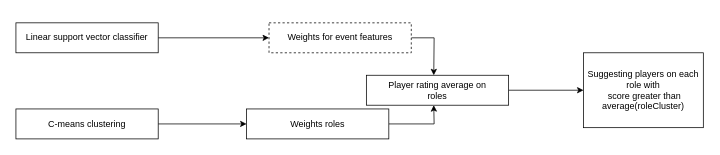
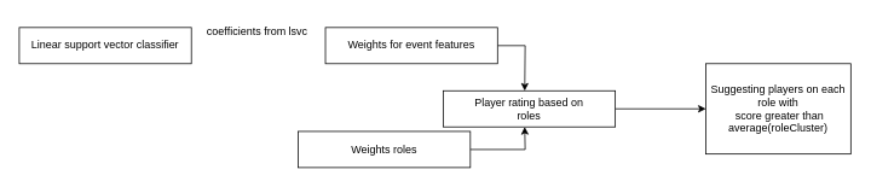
+ <mxCell id="13" value="coefficients from lsvc" style="text;html=1;align=center;verticalAlign=middle;whiteSpace=wrap;rounded=0;" parent="1" vertex="1"><mxGeometry x="218" y="20" width="130" height="30" as="geometry" /></mxCell>
- <mxCell id="2" style="edgeStyle=orthogonalEdgeStyle;rounded=0;orthogonalLoop=1;jettySize=auto;html=1;entryX=0;entryY=0.5;entryDx=0;entryDy=0;" parent="1" source="3" target="7" edge="1"><mxGeometry relative="1" as="geometry" /></mxCell>
- <mxCell id="7" value="Weights for event features" style="rounded=0;whiteSpace=wrap;html=1;dashed=1;" parent="1" vertex="1"><mxGeometry x="358" y="30" width="190" height="40" as="geometry" /></mxCell>
+ <mxCell id="7" value="Weights for event features" style="rounded=0;whiteSpace=wrap;html=1;" parent="1" vertex="1"><mxGeometry x="358" y="30" width="190" height="40" as="geometry" /></mxCell>
- <mxCell id="11" value="Player rating average on&lt;div&gt;roles&lt;/div&gt;" style="rounded=0;whiteSpace=wrap;html=1;" parent="1" vertex="1"><mxGeometry x="488" y="100" width="190" height="40" as="geometry" /></mxCell>
+ <mxCell id="11" value="Player rating based on&lt;div&gt;roles&lt;/div&gt;" style="rounded=0;whiteSpace=wrap;html=1;" parent="1" vertex="1"><mxGeometry x="488" y="100" width="190" height="40" as="geometry" /></mxCell>
- <mxCell id="5" value="C-means clustering" style="rounded=0;whiteSpace=wrap;html=1;" parent="1" vertex="1"><mxGeometry x="20" y="145" width="190" height="40" as="geometry" /></mxCell>
- <mxCell id="4" value="" style="edgeStyle=orthogonalEdgeStyle;rounded=0;orthogonalLoop=1;jettySize=auto;html=1;entryX=0;entryY=0.5;entryDx=0;entryDy=0;" parent="1" source="5" target="9" edge="1"><mxGeometry relative="1" as="geometry" /></mxCell>
